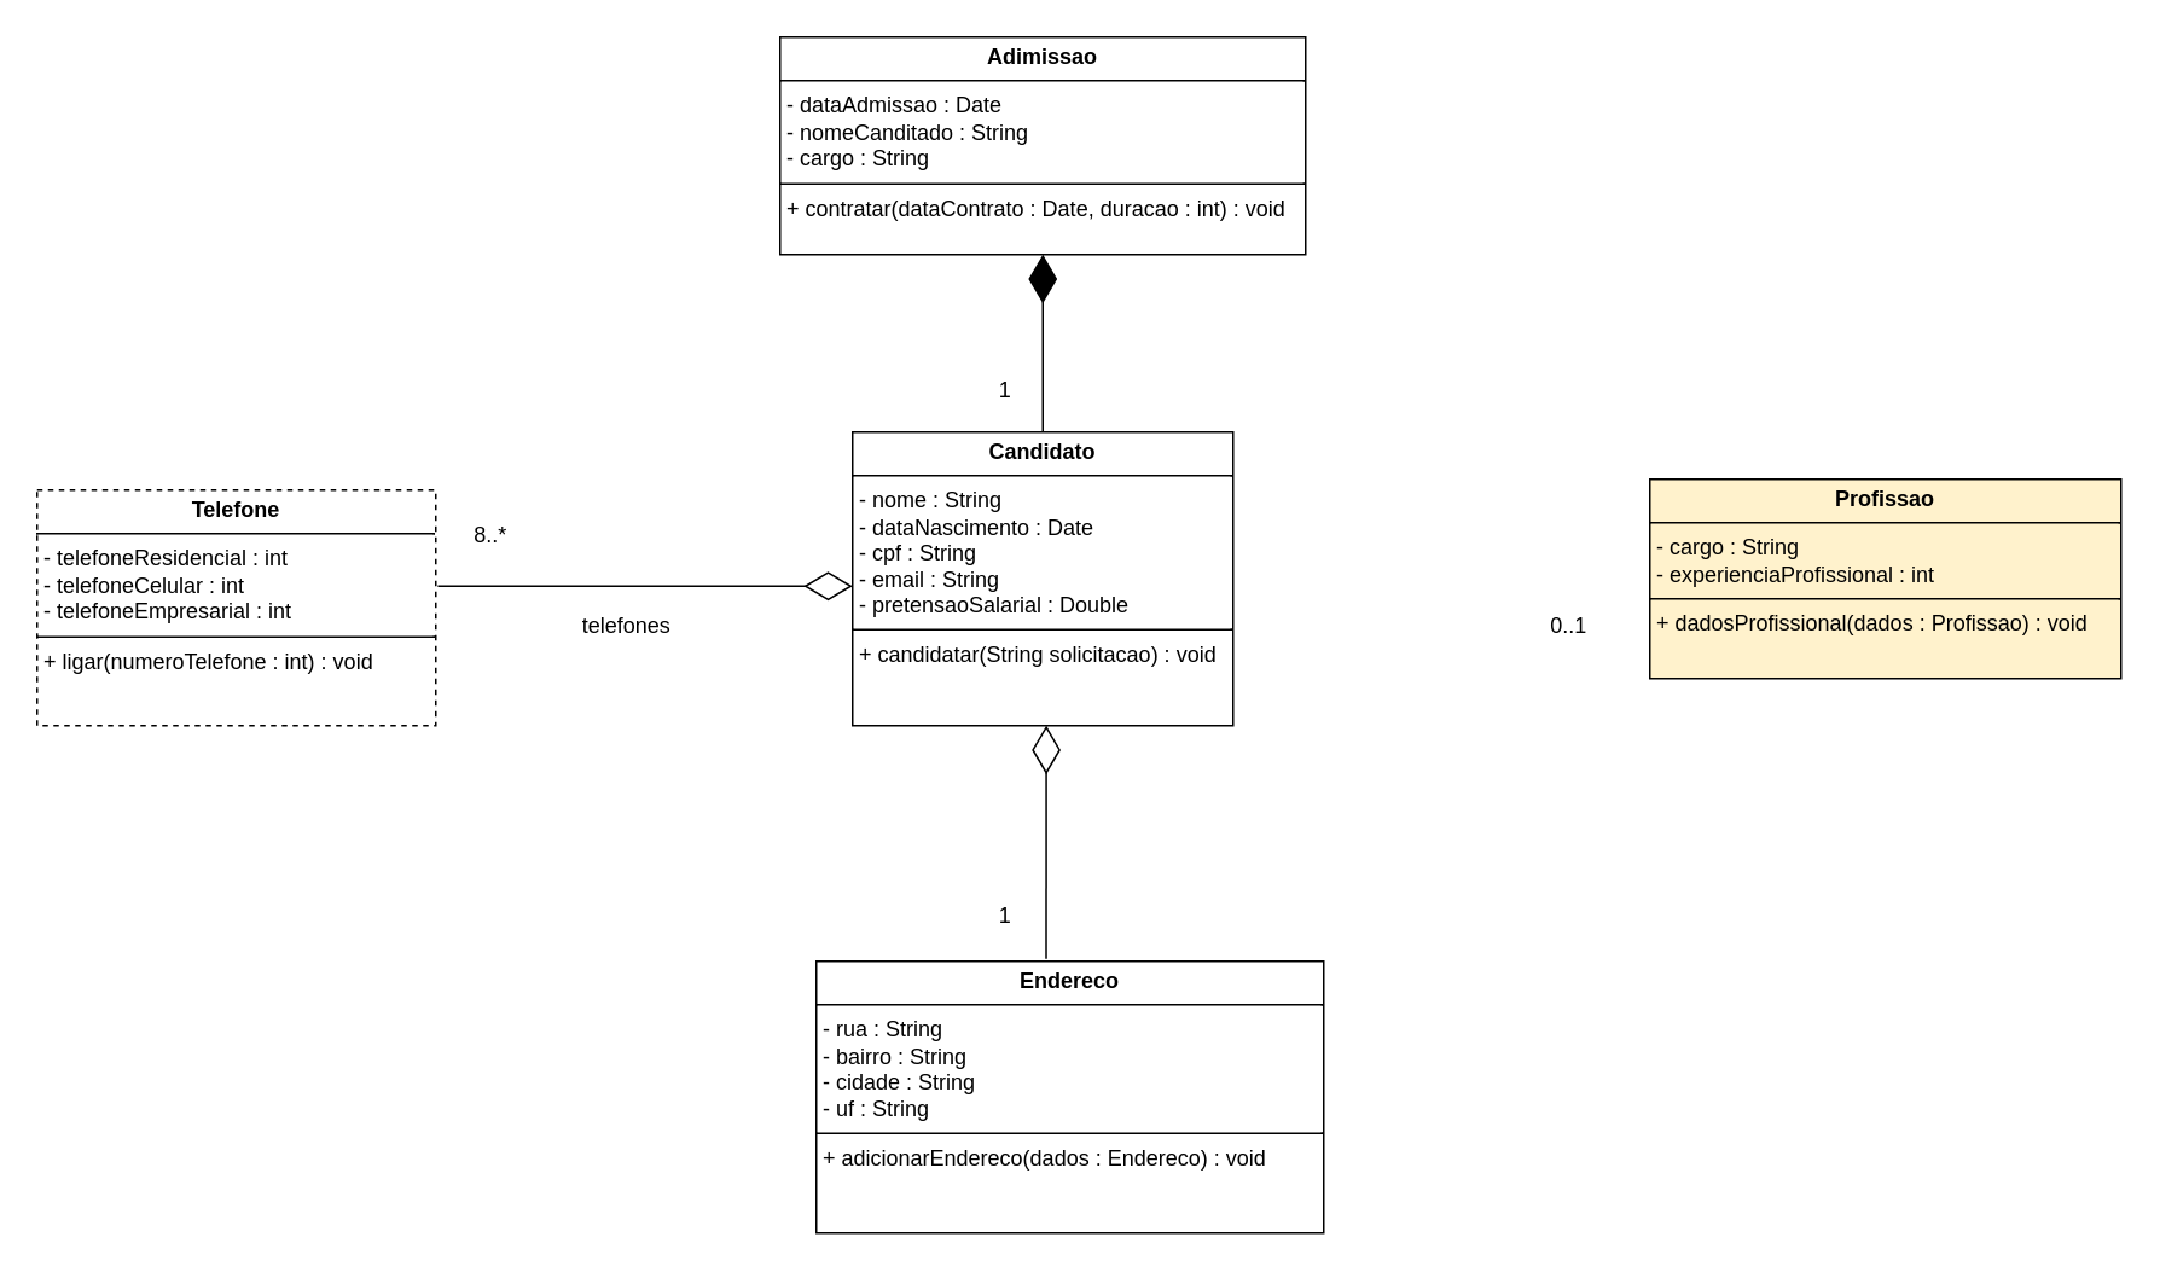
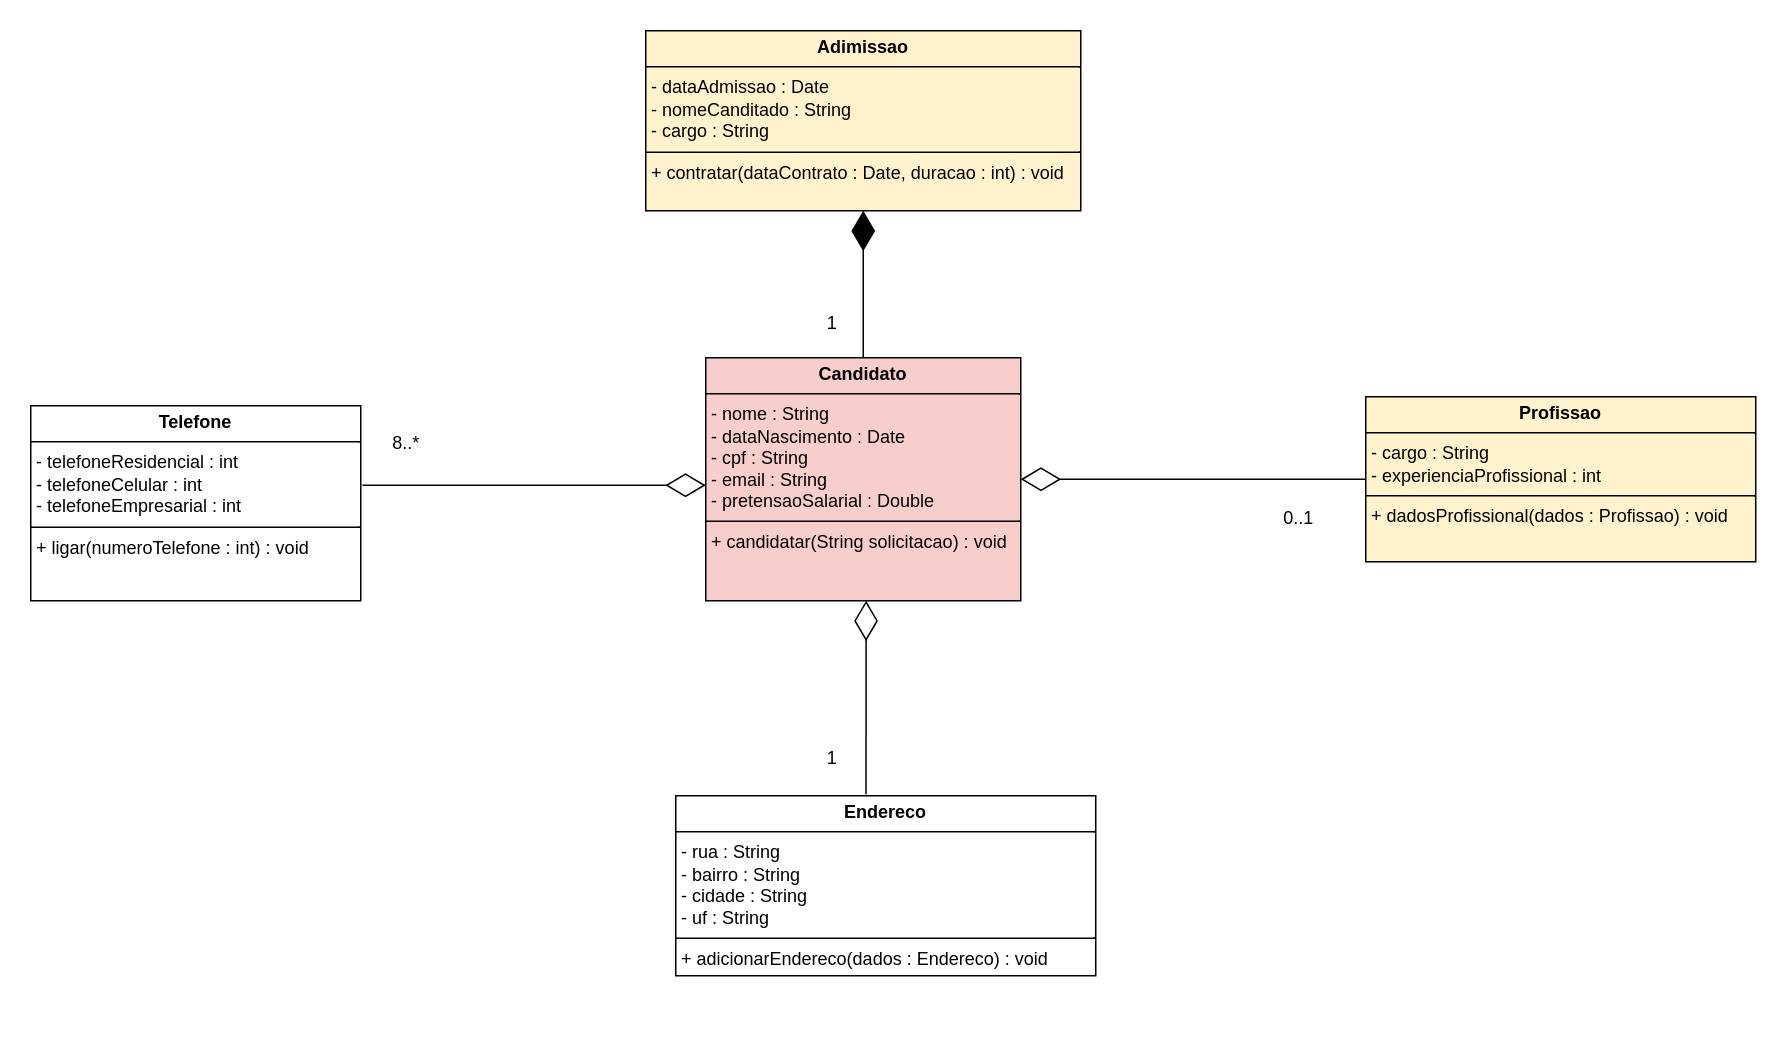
- <mxCell id="3" value="&lt;p style=&quot;margin:0px;margin-top:4px;text-align:center;&quot;&gt;&lt;b&gt;Adimissao&lt;/b&gt;&lt;/p&gt;&lt;hr size=&quot;1&quot; style=&quot;border-style:solid;&quot;&gt;&lt;p style=&quot;margin:0px;margin-left:4px;&quot;&gt;- dataAdmissao : Date&lt;/p&gt;&lt;p style=&quot;margin:0px;margin-left:4px;&quot;&gt;- nomeCanditado : String&lt;/p&gt;&lt;p style=&quot;margin:0px;margin-left:4px;&quot;&gt;- cargo : String&lt;/p&gt;&lt;hr size=&quot;1&quot; style=&quot;border-style:solid;&quot;&gt;&lt;p style=&quot;margin:0px;margin-left:4px;&quot;&gt;+ contratar(dataContrato : Date, duracao : int) : void&lt;/p&gt;" style="verticalAlign=top;align=left;overflow=fill;html=1;whiteSpace=wrap;" vertex="1" parent="1"><mxGeometry x="430" y="20" width="290" height="120" as="geometry" /></mxCell>
+ <mxCell id="3" value="&lt;p style=&quot;margin:0px;margin-top:4px;text-align:center;&quot;&gt;&lt;b&gt;Adimissao&lt;/b&gt;&lt;/p&gt;&lt;hr size=&quot;1&quot; style=&quot;border-style:solid;&quot;&gt;&lt;p style=&quot;margin:0px;margin-left:4px;&quot;&gt;- dataAdmissao : Date&lt;/p&gt;&lt;p style=&quot;margin:0px;margin-left:4px;&quot;&gt;- nomeCanditado : String&lt;/p&gt;&lt;p style=&quot;margin:0px;margin-left:4px;&quot;&gt;- cargo : String&lt;/p&gt;&lt;hr size=&quot;1&quot; style=&quot;border-style:solid;&quot;&gt;&lt;p style=&quot;margin:0px;margin-left:4px;&quot;&gt;+ contratar(dataContrato : Date, duracao : int) : void&lt;/p&gt;" style="verticalAlign=top;align=left;overflow=fill;html=1;whiteSpace=wrap;fillColor=#fff2cc;" vertex="1" parent="1"><mxGeometry x="430" y="20" width="290" height="120" as="geometry" /></mxCell>
- <mxCell id="4" value="&lt;p style=&quot;margin:0px;margin-top:4px;text-align:center;&quot;&gt;&lt;b&gt;Candidato&lt;/b&gt;&lt;/p&gt;&lt;hr size=&quot;1&quot; style=&quot;border-style:solid;&quot;&gt;&lt;p style=&quot;margin:0px;margin-left:4px;&quot;&gt;- nome : String&lt;/p&gt;&lt;p style=&quot;margin:0px;margin-left:4px;&quot;&gt;- dataNascimento : Date&lt;/p&gt;&lt;p style=&quot;margin:0px;margin-left:4px;&quot;&gt;- cpf : String&lt;/p&gt;&lt;p style=&quot;margin:0px;margin-left:4px;&quot;&gt;- email : String&lt;/p&gt;&lt;p style=&quot;margin:0px;margin-left:4px;&quot;&gt;- pretensaoSalarial : Double&lt;/p&gt;&lt;hr size=&quot;1&quot; style=&quot;border-style:solid;&quot;&gt;&lt;p style=&quot;margin:0px;margin-left:4px;&quot;&gt;+ candidatar(String solicitacao) : void&lt;/p&gt;&lt;p style=&quot;margin:0px;margin-left:4px;&quot;&gt;&lt;br&gt;&lt;/p&gt;" style="verticalAlign=top;align=left;overflow=fill;html=1;whiteSpace=wrap;" vertex="1" parent="1"><mxGeometry x="470" y="238" width="210" height="162" as="geometry" /></mxCell>
+ <mxCell id="4" value="&lt;p style=&quot;margin:0px;margin-top:4px;text-align:center;&quot;&gt;&lt;b&gt;Candidato&lt;/b&gt;&lt;/p&gt;&lt;hr size=&quot;1&quot; style=&quot;border-style:solid;&quot;&gt;&lt;p style=&quot;margin:0px;margin-left:4px;&quot;&gt;- nome : String&lt;/p&gt;&lt;p style=&quot;margin:0px;margin-left:4px;&quot;&gt;- dataNascimento : Date&lt;/p&gt;&lt;p style=&quot;margin:0px;margin-left:4px;&quot;&gt;- cpf : String&lt;/p&gt;&lt;p style=&quot;margin:0px;margin-left:4px;&quot;&gt;- email : String&lt;/p&gt;&lt;p style=&quot;margin:0px;margin-left:4px;&quot;&gt;- pretensaoSalarial : Double&lt;/p&gt;&lt;hr size=&quot;1&quot; style=&quot;border-style:solid;&quot;&gt;&lt;p style=&quot;margin:0px;margin-left:4px;&quot;&gt;+ candidatar(String solicitacao) : void&lt;/p&gt;&lt;p style=&quot;margin:0px;margin-left:4px;&quot;&gt;&lt;br&gt;&lt;/p&gt;" style="verticalAlign=top;align=left;overflow=fill;html=1;whiteSpace=wrap;fillColor=#f8cecc;" vertex="1" parent="1"><mxGeometry x="470" y="238" width="210" height="162" as="geometry" /></mxCell>
+ <mxCell id="15" value="" style="endArrow=diamondThin;endFill=0;endSize=24;html=1;rounded=0;entryX=1;entryY=0.5;entryDx=0;entryDy=0;exitX=0;exitY=0.5;exitDx=0;exitDy=0;" edge="1" parent="1" source="5" target="4"><mxGeometry width="160" relative="1" as="geometry"><mxPoint x="640" y="430" as="sourcePoint" /><mxPoint x="800" y="430" as="targetPoint" /></mxGeometry></mxCell>
- <mxCell id="6" value="&lt;p style=&quot;margin:0px;margin-top:4px;text-align:center;&quot;&gt;&lt;b&gt;Telefone&lt;/b&gt;&lt;/p&gt;&lt;hr size=&quot;1&quot; style=&quot;border-style:solid;&quot;&gt;&lt;p style=&quot;margin:0px;margin-left:4px;&quot;&gt;- telefoneResidencial : int&lt;/p&gt;&lt;p style=&quot;margin:0px;margin-left:4px;&quot;&gt;- telefoneCelular : int&lt;/p&gt;&lt;p style=&quot;margin:0px;margin-left:4px;&quot;&gt;- telefoneEmpresarial : int&lt;/p&gt;&lt;hr size=&quot;1&quot; style=&quot;border-style:solid;&quot;&gt;&lt;p style=&quot;margin:0px;margin-left:4px;&quot;&gt;+ ligar(numeroTelefone : int) : void&lt;/p&gt;" style="verticalAlign=top;align=left;overflow=fill;html=1;whiteSpace=wrap;dashed=1;" vertex="1" parent="1"><mxGeometry x="20" y="270" width="220" height="130" as="geometry" /></mxCell>
+ <mxCell id="6" value="&lt;p style=&quot;margin:0px;margin-top:4px;text-align:center;&quot;&gt;&lt;b&gt;Telefone&lt;/b&gt;&lt;/p&gt;&lt;hr size=&quot;1&quot; style=&quot;border-style:solid;&quot;&gt;&lt;p style=&quot;margin:0px;margin-left:4px;&quot;&gt;- telefoneResidencial : int&lt;/p&gt;&lt;p style=&quot;margin:0px;margin-left:4px;&quot;&gt;- telefoneCelular : int&lt;/p&gt;&lt;p style=&quot;margin:0px;margin-left:4px;&quot;&gt;- telefoneEmpresarial : int&lt;/p&gt;&lt;hr size=&quot;1&quot; style=&quot;border-style:solid;&quot;&gt;&lt;p style=&quot;margin:0px;margin-left:4px;&quot;&gt;+ ligar(numeroTelefone : int) : void&lt;/p&gt;" style="verticalAlign=top;align=left;overflow=fill;html=1;whiteSpace=wrap;" vertex="1" parent="1"><mxGeometry x="20" y="270" width="220" height="130" as="geometry" /></mxCell>
- <mxCell id="9" value="telefones" style="text;html=1;align=center;verticalAlign=middle;resizable=0;points=[];autosize=1;strokeColor=none;fillColor=none;" vertex="1" parent="1"><mxGeometry x="310" y="330" width="70" height="30" as="geometry" /></mxCell>
- <mxCell id="7" value="&lt;p style=&quot;margin:0px;margin-top:4px;text-align:center;&quot;&gt;&lt;b&gt;Endereco&lt;/b&gt;&lt;/p&gt;&lt;hr size=&quot;1&quot; style=&quot;border-style:solid;&quot;&gt;&lt;p style=&quot;margin:0px;margin-left:4px;&quot;&gt;- rua : String&lt;/p&gt;&lt;p style=&quot;margin:0px;margin-left:4px;&quot;&gt;- bairro : String&lt;/p&gt;&lt;p style=&quot;margin:0px;margin-left:4px;&quot;&gt;- cidade : String&lt;/p&gt;&lt;p style=&quot;margin:0px;margin-left:4px;&quot;&gt;- uf : String&lt;/p&gt;&lt;hr size=&quot;1&quot; style=&quot;border-style:solid;&quot;&gt;&lt;p style=&quot;margin:0px;margin-left:4px;&quot;&gt;+ adicionarEndereco(dados : Endereco) : void&lt;/p&gt;" style="verticalAlign=top;align=left;overflow=fill;html=1;whiteSpace=wrap;" vertex="1" parent="1"><mxGeometry x="450" y="530" width="280" height="150" as="geometry" /></mxCell>
+ <mxCell id="7" value="&lt;p style=&quot;margin:0px;margin-top:4px;text-align:center;&quot;&gt;&lt;b&gt;Endereco&lt;/b&gt;&lt;/p&gt;&lt;hr size=&quot;1&quot; style=&quot;border-style:solid;&quot;&gt;&lt;p style=&quot;margin:0px;margin-left:4px;&quot;&gt;- rua : String&lt;/p&gt;&lt;p style=&quot;margin:0px;margin-left:4px;&quot;&gt;- bairro : String&lt;/p&gt;&lt;p style=&quot;margin:0px;margin-left:4px;&quot;&gt;- cidade : String&lt;/p&gt;&lt;p style=&quot;margin:0px;margin-left:4px;&quot;&gt;- uf : String&lt;/p&gt;&lt;hr size=&quot;1&quot; style=&quot;border-style:solid;&quot;&gt;&lt;p style=&quot;margin:0px;margin-left:4px;&quot;&gt;+ adicionarEndereco(dados : Endereco) : void&lt;/p&gt;" style="verticalAlign=top;align=left;overflow=fill;html=1;whiteSpace=wrap;" vertex="1" parent="1"><mxGeometry x="450" y="530" width="280" height="120" as="geometry" /></mxCell>
